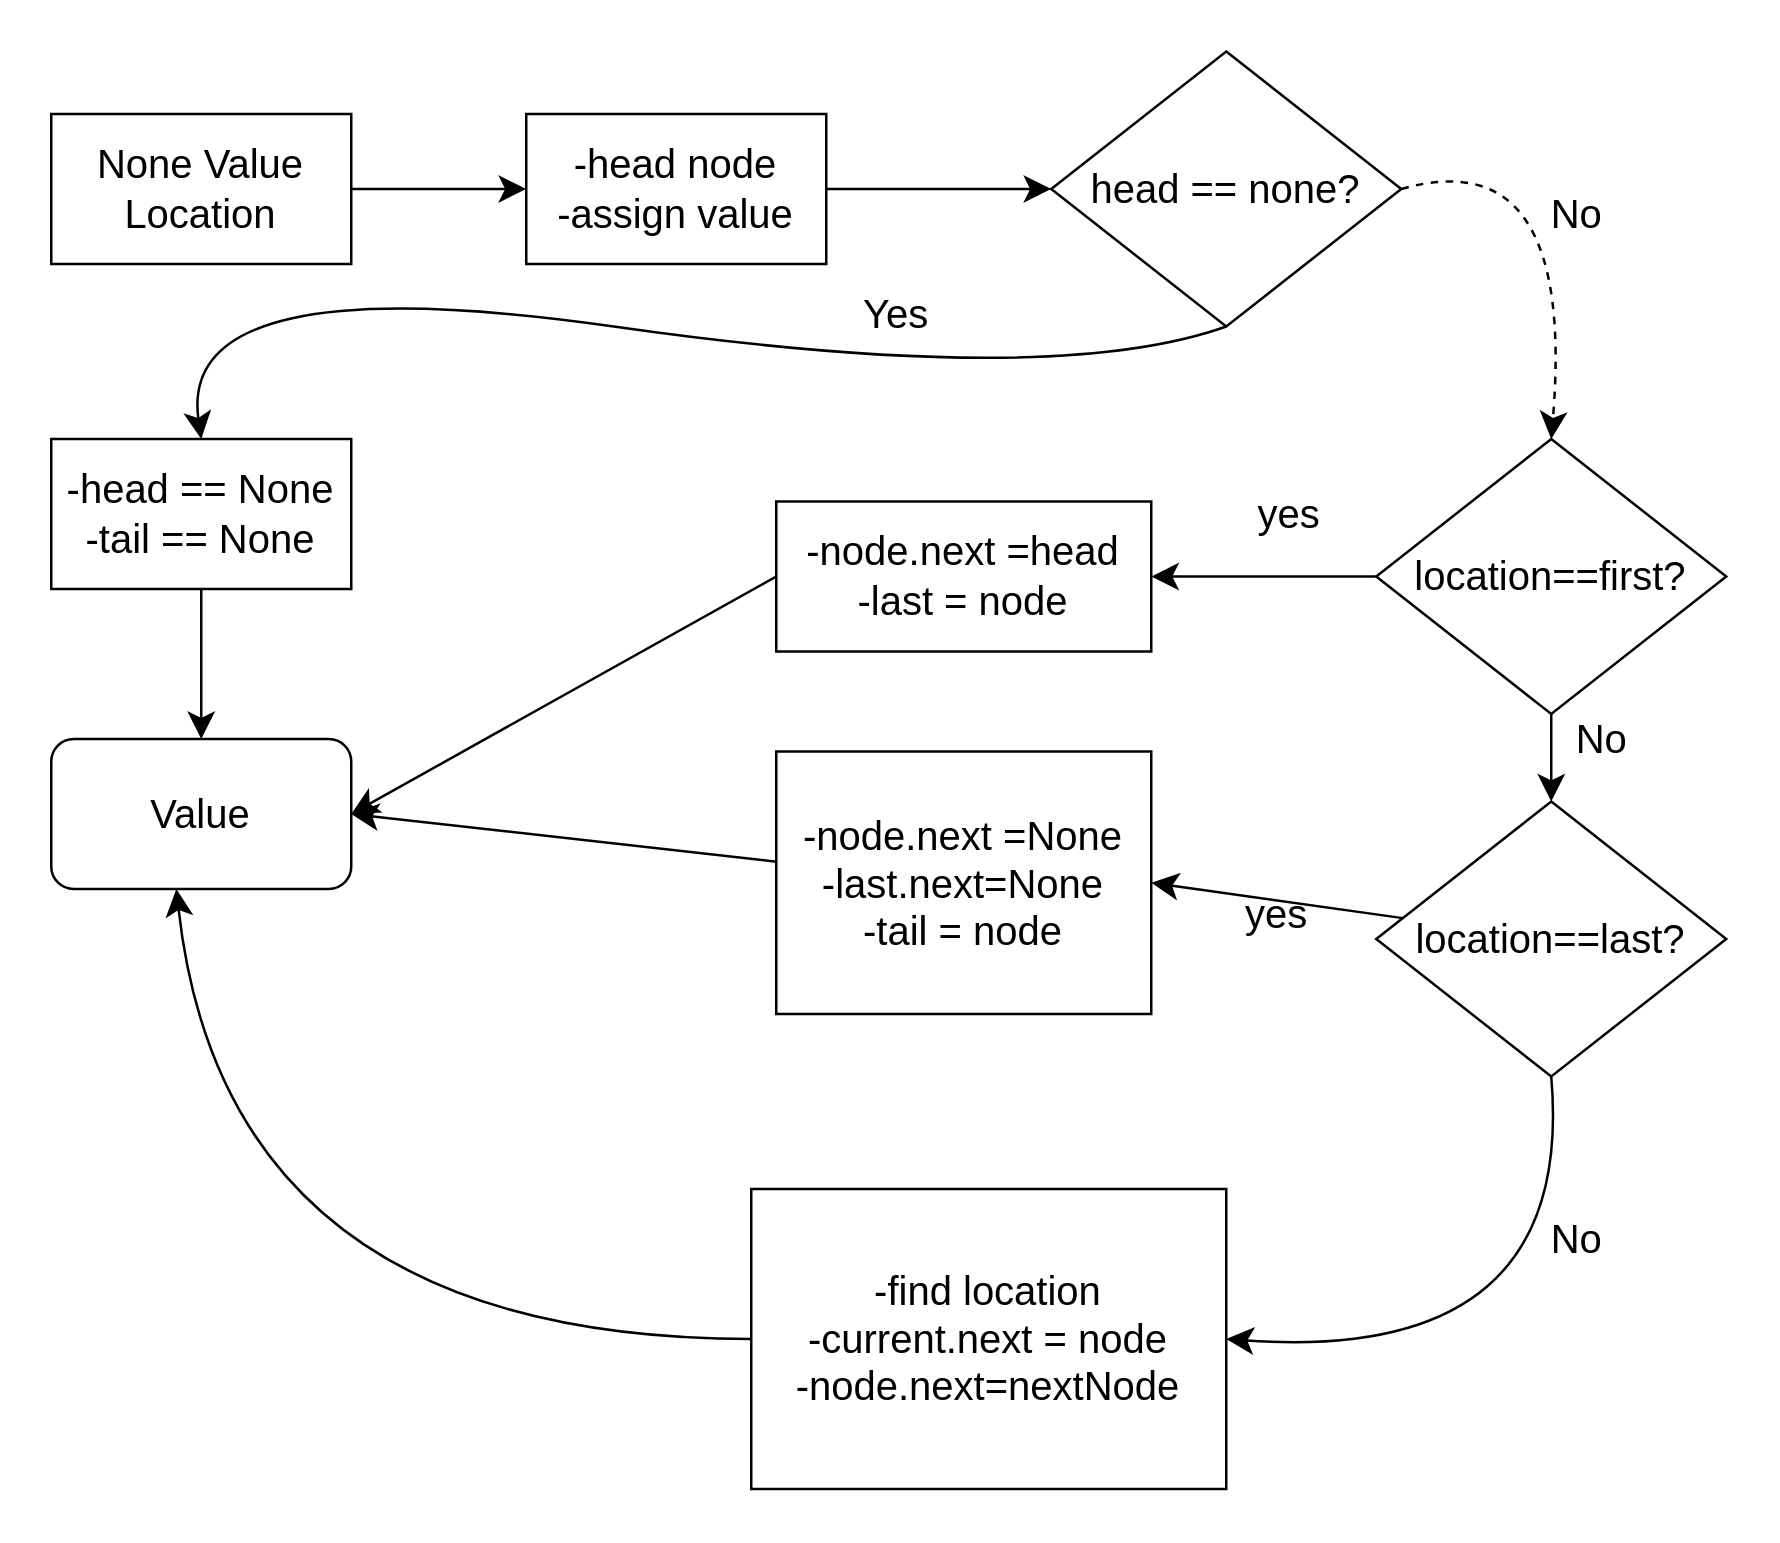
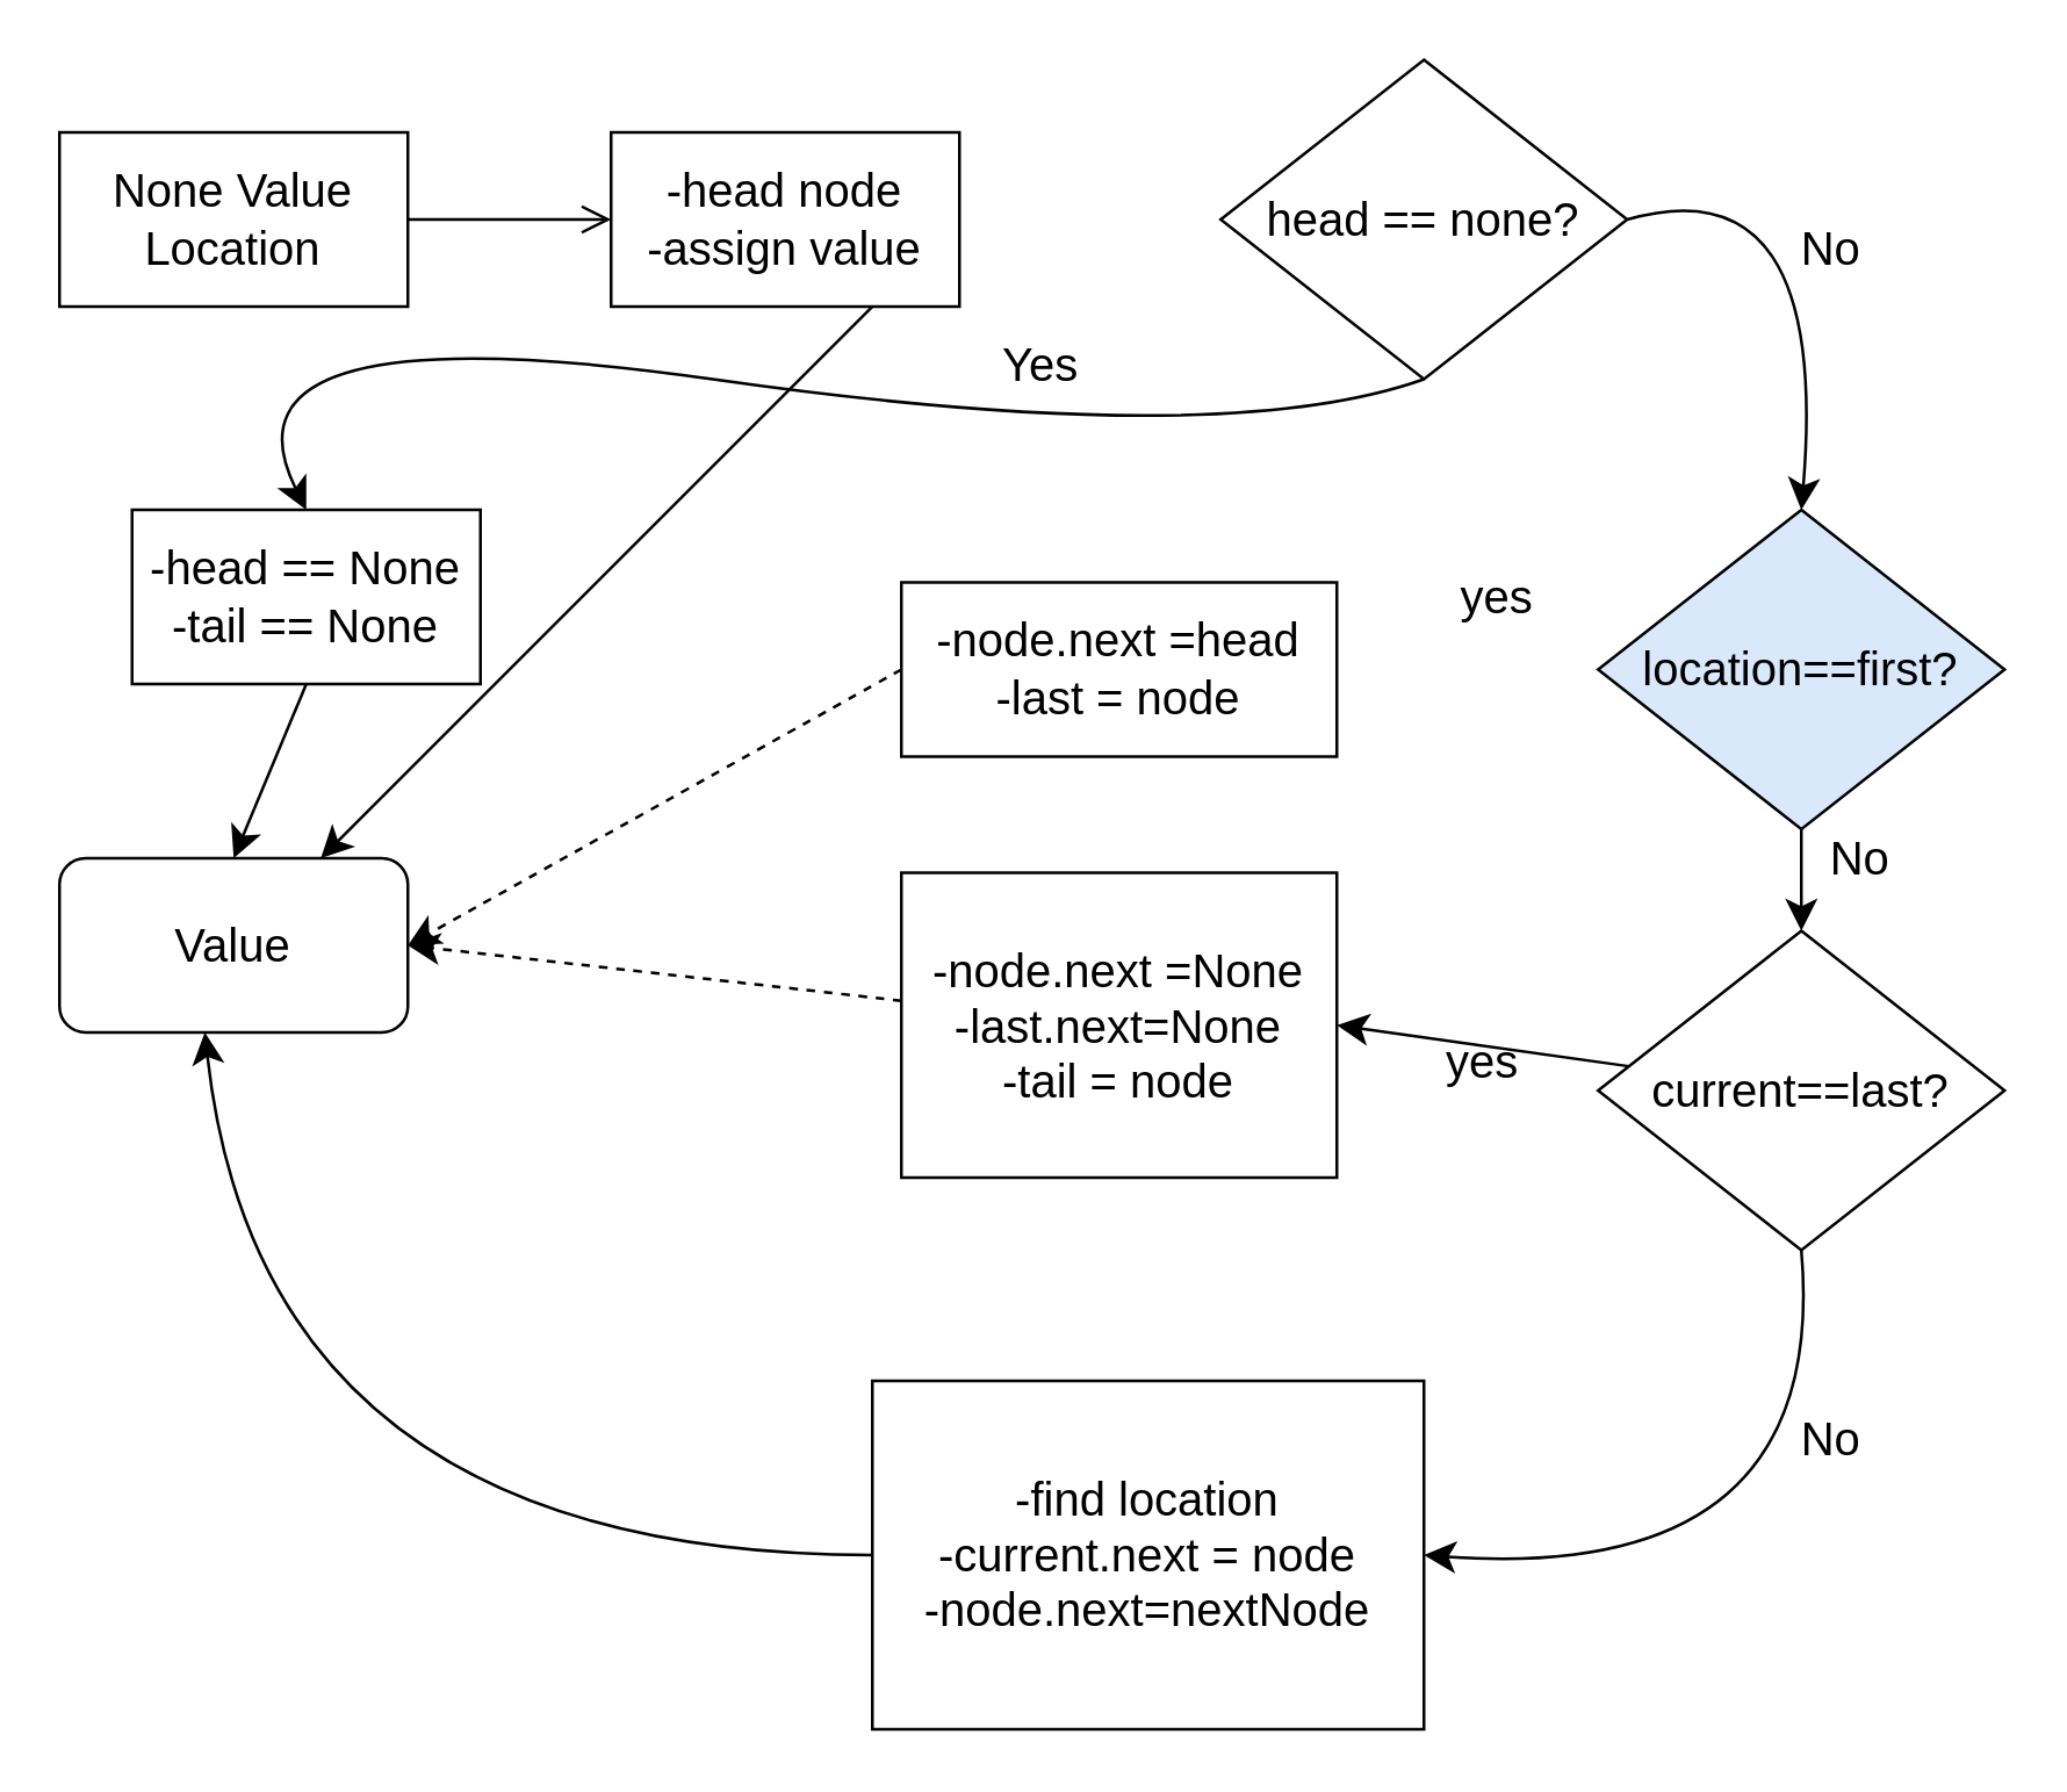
- <mxCell id="2" style="edgeStyle=none;curved=1;rounded=0;orthogonalLoop=1;jettySize=auto;html=1;exitX=1;exitY=0.5;exitDx=0;exitDy=0;entryX=0;entryY=0.5;entryDx=0;entryDy=0;fontSize=12;startSize=8;endSize=8;" edge="1" parent="1" source="3" target="5"><mxGeometry relative="1" as="geometry" /></mxCell>
+ <mxCell id="2" style="edgeStyle=none;curved=1;rounded=0;orthogonalLoop=1;jettySize=auto;html=1;exitX=1;exitY=0.5;exitDx=0;exitDy=0;entryX=0;entryY=0.5;entryDx=0;entryDy=0;fontSize=12;startSize=8;endSize=8;endArrow=open;" edge="1" parent="1" source="3" target="5"><mxGeometry relative="1" as="geometry" /></mxCell>
- <mxCell id="4" style="edgeStyle=none;curved=1;rounded=0;orthogonalLoop=1;jettySize=auto;html=1;exitX=1;exitY=0.5;exitDx=0;exitDy=0;entryX=0;entryY=0.5;entryDx=0;entryDy=0;fontSize=12;startSize=8;endSize=8;" edge="1" parent="1" source="5" target="8"><mxGeometry relative="1" as="geometry" /></mxCell>
+ <mxCell id="4" style="edgeStyle=none;curved=1;rounded=0;orthogonalLoop=1;jettySize=auto;html=1;exitX=1;exitY=0.5;exitDx=0;exitDy=0;fontSize=12;startSize=8;endSize=8;" edge="1" parent="1" source="5" target="11"><mxGeometry relative="1" as="geometry" /></mxCell>
- <mxCell id="7" style="edgeStyle=none;curved=1;rounded=0;orthogonalLoop=1;jettySize=auto;html=1;exitX=1;exitY=0.5;exitDx=0;exitDy=0;fontSize=12;startSize=8;endSize=8;entryX=0.5;entryY=0;entryDx=0;entryDy=0;dashed=1;" edge="1" parent="1" source="8" target="14"><mxGeometry relative="1" as="geometry"><mxPoint x="620" y="75" as="targetPoint" /><Array as="points"><mxPoint x="630" y="55" /></Array></mxGeometry></mxCell>
+ <mxCell id="7" style="edgeStyle=none;curved=1;rounded=0;orthogonalLoop=1;jettySize=auto;html=1;exitX=1;exitY=0.5;exitDx=0;exitDy=0;fontSize=12;startSize=8;endSize=8;entryX=0.5;entryY=0;entryDx=0;entryDy=0;" edge="1" parent="1" source="8" target="14"><mxGeometry relative="1" as="geometry"><mxPoint x="620" y="75" as="targetPoint" /><Array as="points"><mxPoint x="630" y="55" /></Array></mxGeometry></mxCell>
- <mxCell id="10" value="-head == None&lt;br&gt;-tail == None" style="rounded=0;whiteSpace=wrap;html=1;fontSize=16;" vertex="1" parent="1"><mxGeometry x="20" y="175" width="120" height="60" as="geometry" /></mxCell>
+ <mxCell id="10" value="-head == None&lt;br&gt;-tail == None" style="rounded=0;whiteSpace=wrap;html=1;fontSize=16;" vertex="1" parent="1"><mxGeometry x="45" y="175" width="120" height="60" as="geometry" /></mxCell>
- <mxCell id="12" style="edgeStyle=none;curved=1;rounded=0;orthogonalLoop=1;jettySize=auto;html=1;entryX=1;entryY=0.5;entryDx=0;entryDy=0;fontSize=12;startSize=8;endSize=8;" edge="1" parent="1" source="14" target="19"><mxGeometry relative="1" as="geometry" /></mxCell>
- <mxCell id="14" value="location==first?" style="rhombus;whiteSpace=wrap;html=1;fontSize=16;" vertex="1" parent="1"><mxGeometry x="550" y="175" width="140" height="110" as="geometry" /></mxCell>
+ <mxCell id="14" value="location==first?" style="rhombus;whiteSpace=wrap;html=1;fontSize=16;fillColor=#dae8fc;" vertex="1" parent="1"><mxGeometry x="550" y="175" width="140" height="110" as="geometry" /></mxCell>
- <mxCell id="18" style="edgeStyle=none;curved=1;rounded=0;orthogonalLoop=1;jettySize=auto;html=1;exitX=0;exitY=0.5;exitDx=0;exitDy=0;entryX=1;entryY=0.5;entryDx=0;entryDy=0;fontSize=12;startSize=8;endSize=8;" edge="1" parent="1" source="19" target="11"><mxGeometry relative="1" as="geometry" /></mxCell>
+ <mxCell id="18" style="edgeStyle=none;curved=1;rounded=0;orthogonalLoop=1;jettySize=auto;html=1;exitX=0;exitY=0.5;exitDx=0;exitDy=0;entryX=1;entryY=0.5;entryDx=0;entryDy=0;fontSize=12;startSize=8;endSize=8;dashed=1;" edge="1" parent="1" source="19" target="11"><mxGeometry relative="1" as="geometry" /></mxCell>
- <mxCell id="20" style="edgeStyle=none;curved=1;rounded=0;orthogonalLoop=1;jettySize=auto;html=1;entryX=1;entryY=0.5;entryDx=0;entryDy=0;fontSize=12;startSize=8;endSize=8;" edge="1" parent="1" source="21" target="11"><mxGeometry relative="1" as="geometry" /></mxCell>
+ <mxCell id="20" style="edgeStyle=none;curved=1;rounded=0;orthogonalLoop=1;jettySize=auto;html=1;entryX=1;entryY=0.5;entryDx=0;entryDy=0;fontSize=12;startSize=8;endSize=8;dashed=1;" edge="1" parent="1" source="21" target="11"><mxGeometry relative="1" as="geometry" /></mxCell>
- <mxCell id="17" value="location==last?" style="rhombus;whiteSpace=wrap;html=1;fontSize=16;" vertex="1" parent="1"><mxGeometry x="550" y="320" width="140" height="110" as="geometry" /></mxCell>
+ <mxCell id="17" value="current==last?" style="rhombus;whiteSpace=wrap;html=1;fontSize=16;" vertex="1" parent="1"><mxGeometry x="550" y="320" width="140" height="110" as="geometry" /></mxCell>
